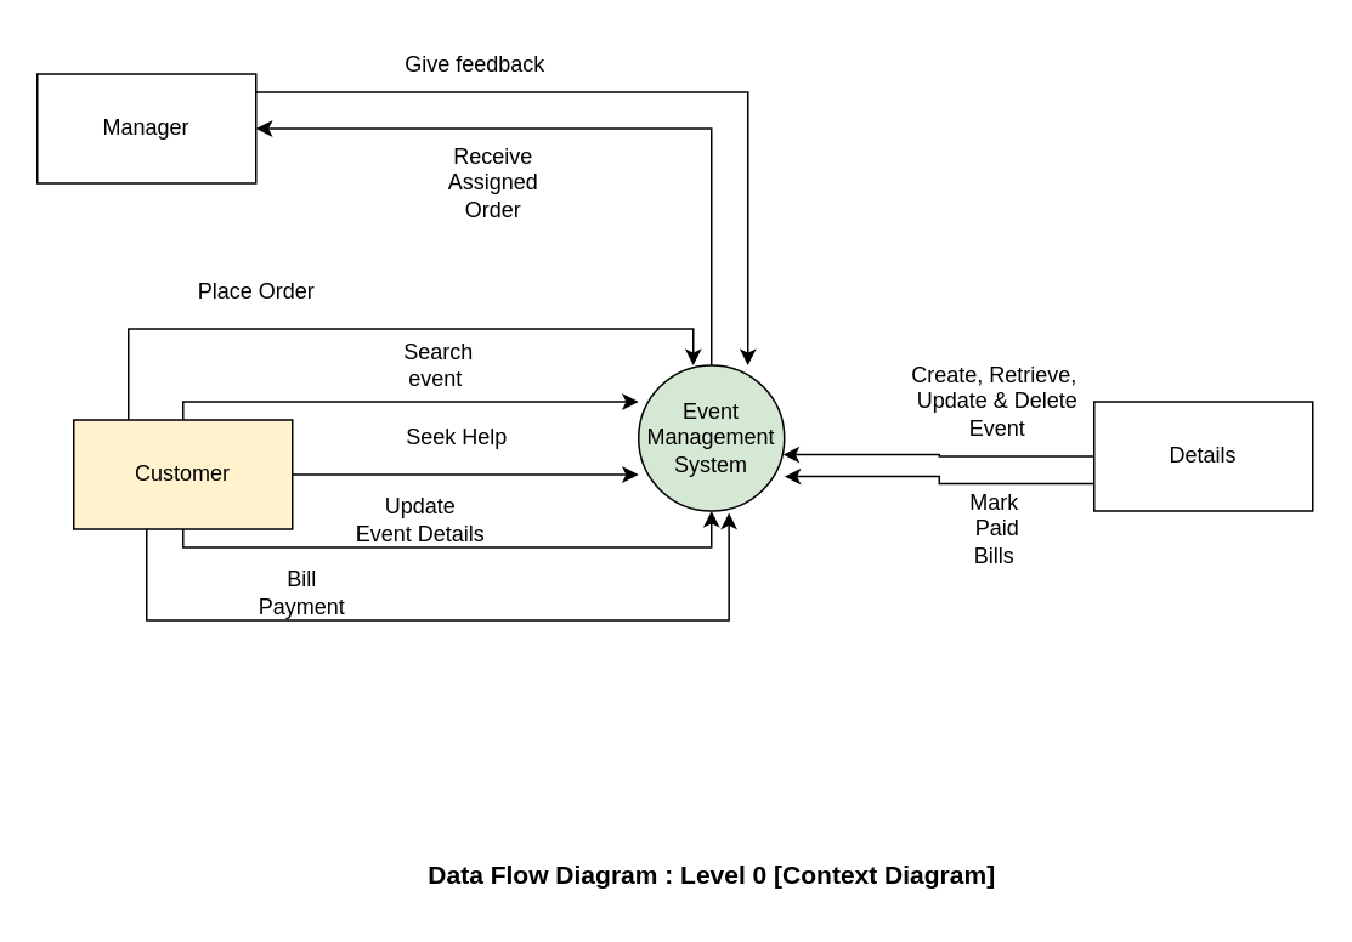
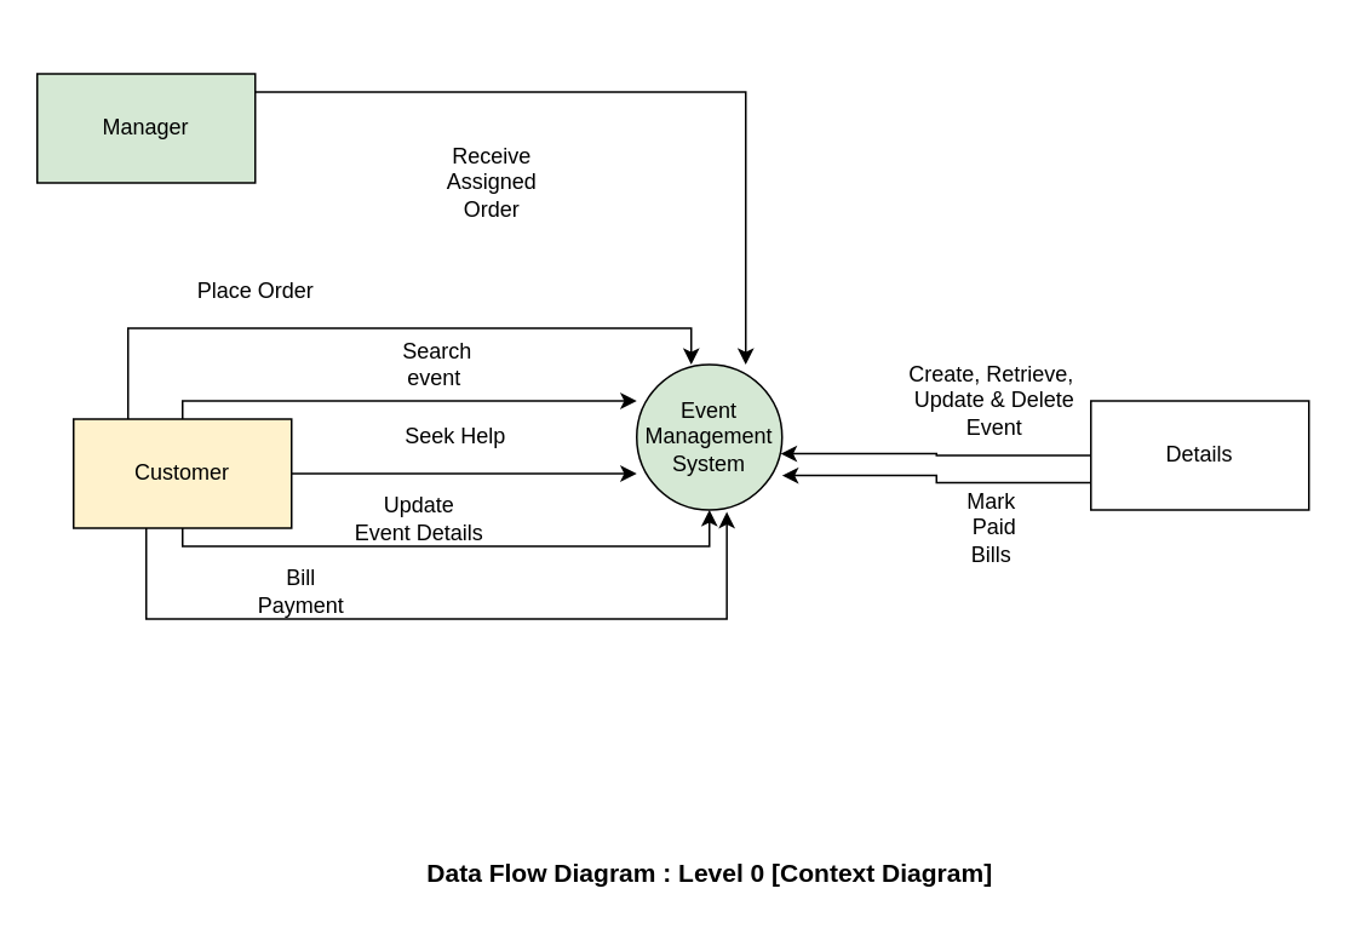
- <mxCell id="22" value="Give feedback" style="text;html=1;align=center;verticalAlign=middle;resizable=0;points=[];autosize=1;strokeColor=none;fillColor=none;" parent="1" vertex="1"><mxGeometry x="210" y="20" width="100" height="30" as="geometry" /></mxCell>
- <mxCell id="19" value="Manager" style="rounded=0;whiteSpace=wrap;html=1;" parent="1" vertex="1"><mxGeometry x="20" y="40" width="120" height="60" as="geometry" /></mxCell>
+ <mxCell id="19" value="Manager" style="rounded=0;whiteSpace=wrap;html=1;fillColor=#d5e8d4;" parent="1" vertex="1"><mxGeometry x="20" y="40" width="120" height="60" as="geometry" /></mxCell>
- <mxCell id="2" style="edgeStyle=orthogonalEdgeStyle;rounded=0;orthogonalLoop=1;jettySize=auto;html=1;entryX=1;entryY=0.5;entryDx=0;entryDy=0;" parent="1" source="3" target="19" edge="1"><mxGeometry relative="1" as="geometry"><Array as="points"><mxPoint x="390" y="70" /></Array></mxGeometry></mxCell>
